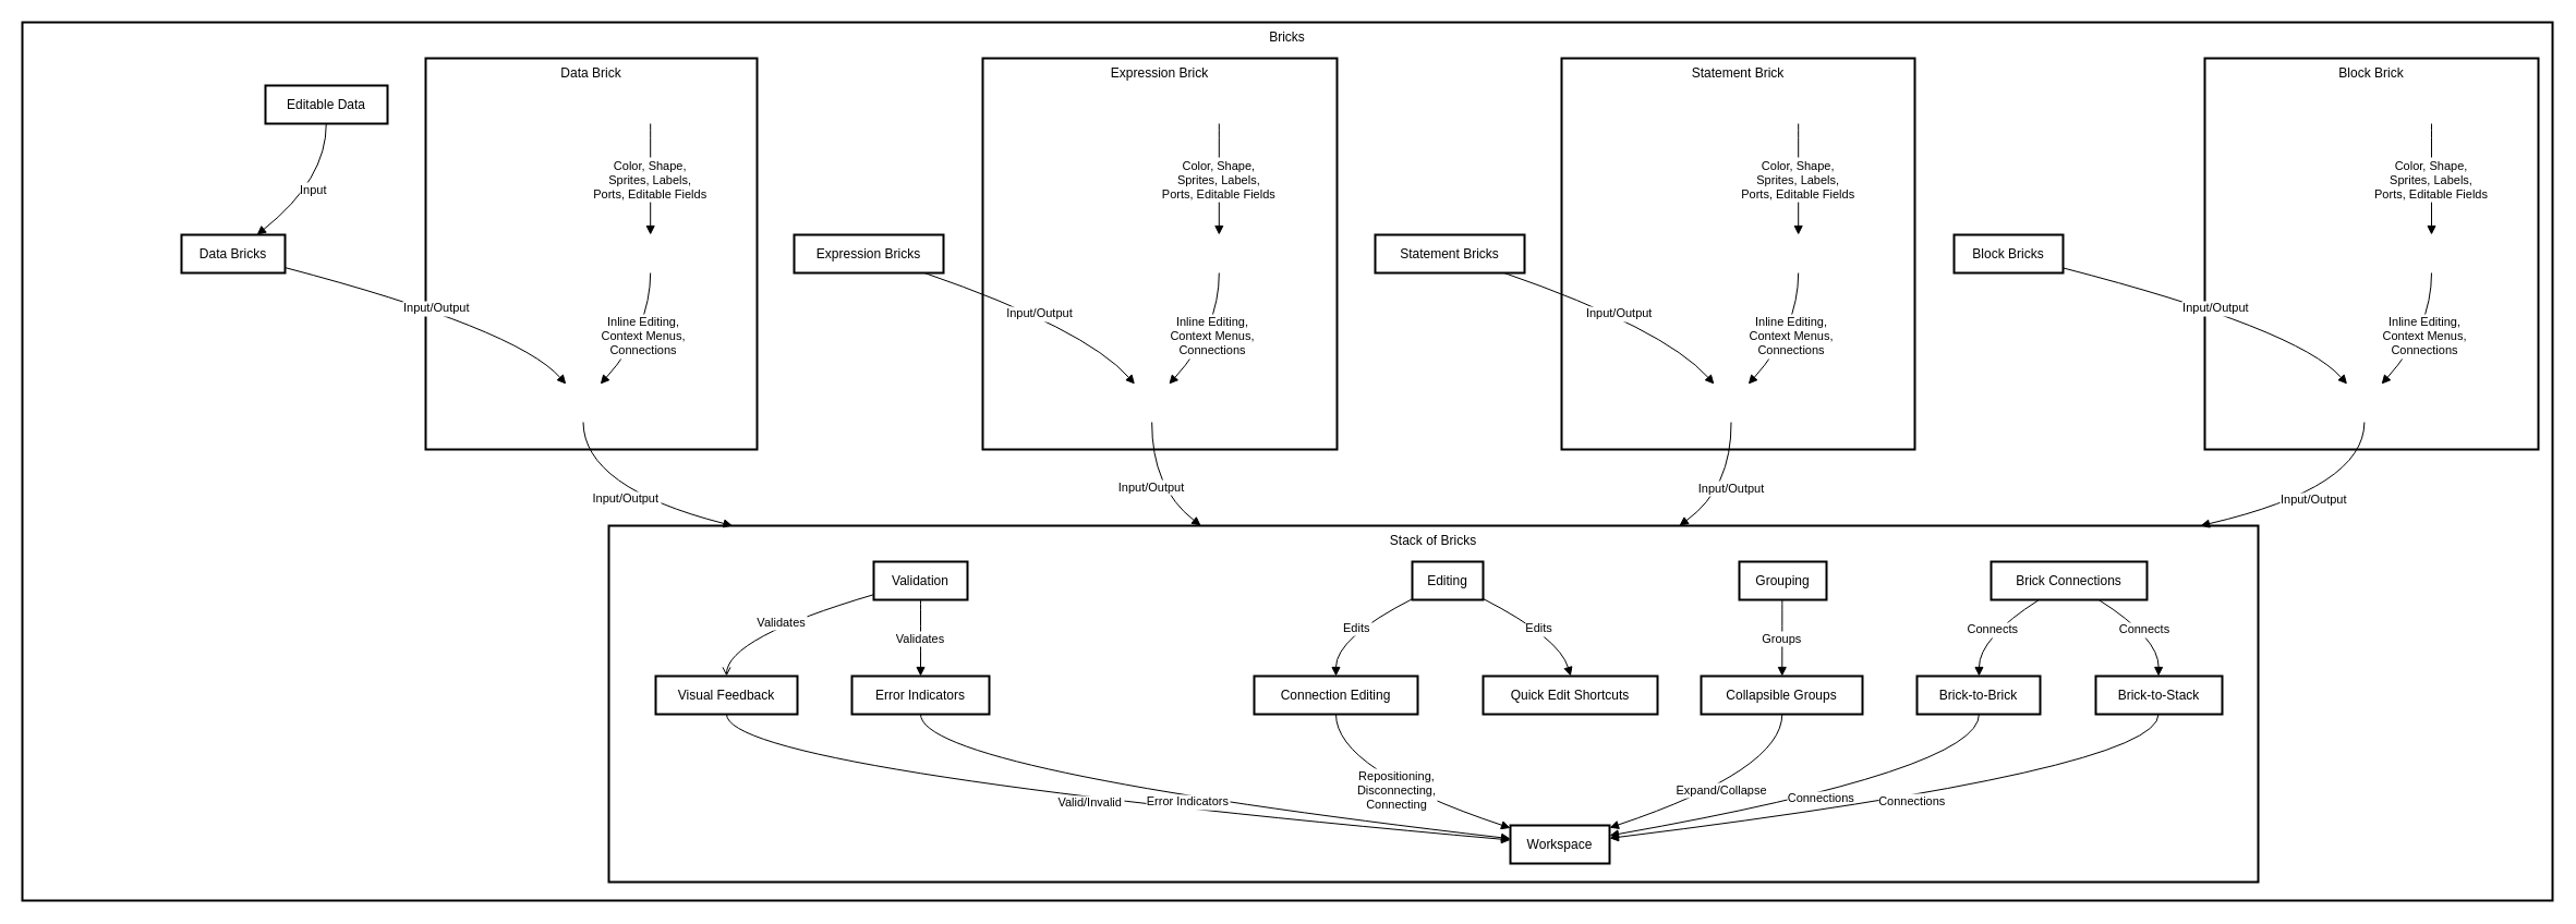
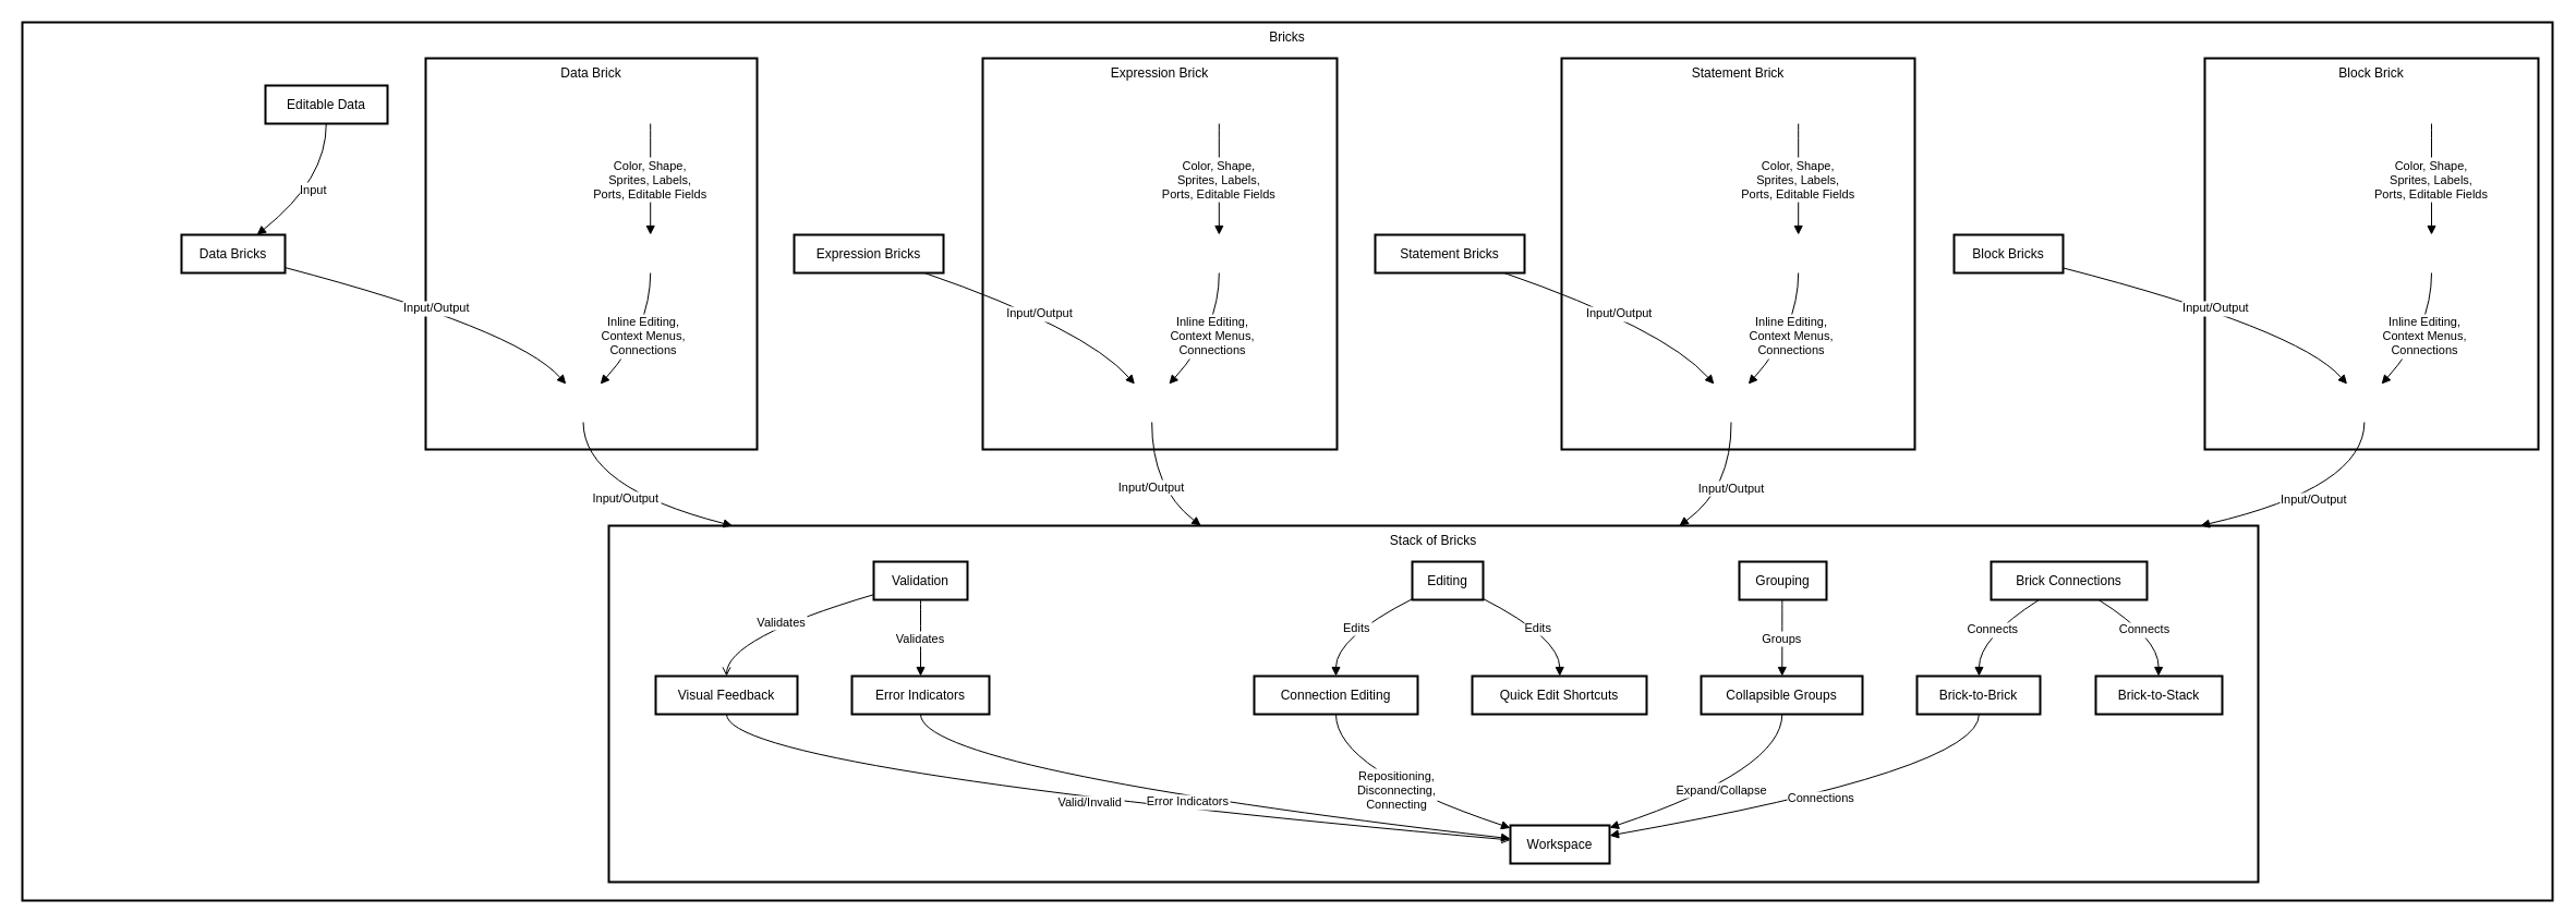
- <mxCell id="27" value="Quick Edit Shortcuts" style="whiteSpace=wrap;strokeWidth=2;" vertex="1" parent="20"><mxGeometry x="802" y="138" width="160" height="35" as="geometry" /></mxCell>
+ <mxCell id="27" value="Quick Edit Shortcuts" style="whiteSpace=wrap;strokeWidth=2;" vertex="1" parent="20"><mxGeometry x="792" y="138" width="160" height="35" as="geometry" /></mxCell>
- <mxCell id="45" value="Connections" style="curved=1;startArrow=none;endArrow=block;exitX=0.496;exitY=1;entryX=0.999;entryY=0.338;rounded=0;" edge="1" parent="20" source="32" target="24"><mxGeometry relative="1" as="geometry"><Array as="points"><mxPoint x="1422" y="224" /></Array></mxGeometry></mxCell>
- <mxCell id="35" value="Valid/Invalid" style="curved=1;startArrow=none;endArrow=block;exitX=0.5;exitY=1;entryX=-0.004;entryY=0.383;rounded=0;" edge="1" parent="20" source="22" target="24"><mxGeometry relative="1" as="geometry"><Array as="points"><mxPoint x="108" y="224" /></Array></mxGeometry></mxCell>
+ <mxCell id="35" value="Valid/Invalid" style="curved=1;startArrow=none;endArrow=open;exitX=0.5;exitY=1;entryX=-0.004;entryY=0.383;rounded=0;" edge="1" parent="20" source="22" target="24"><mxGeometry relative="1" as="geometry"><Array as="points"><mxPoint x="108" y="224" /></Array></mxGeometry></mxCell>
